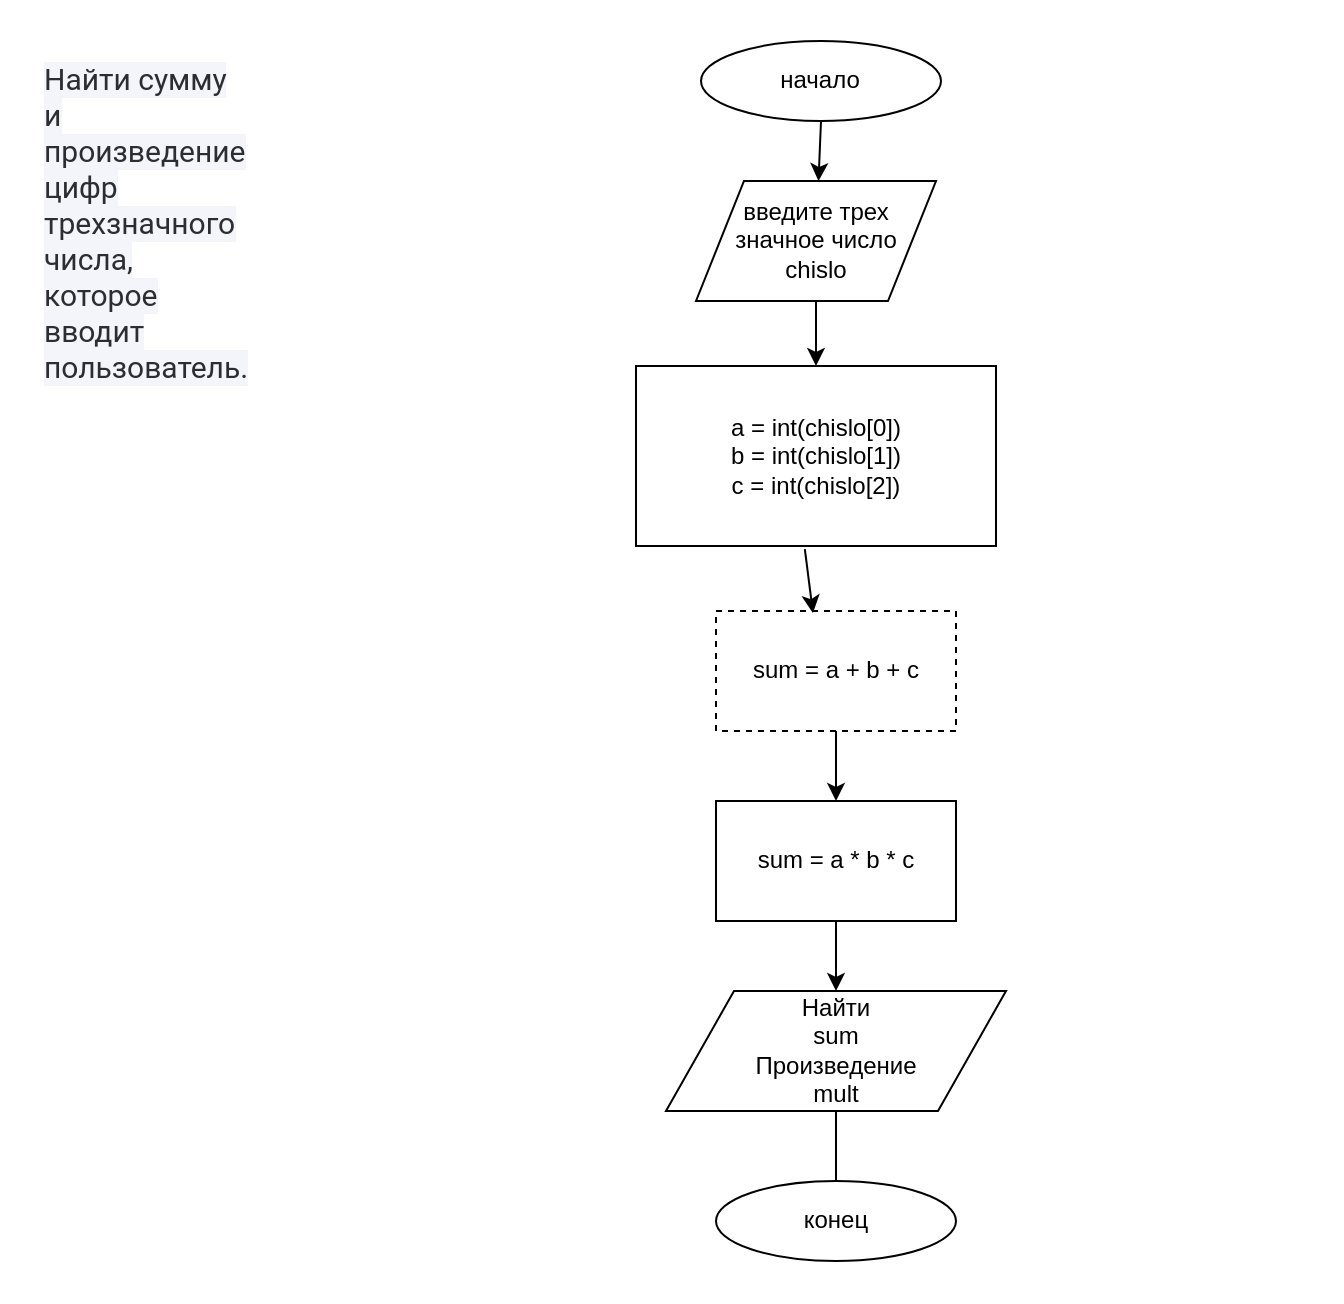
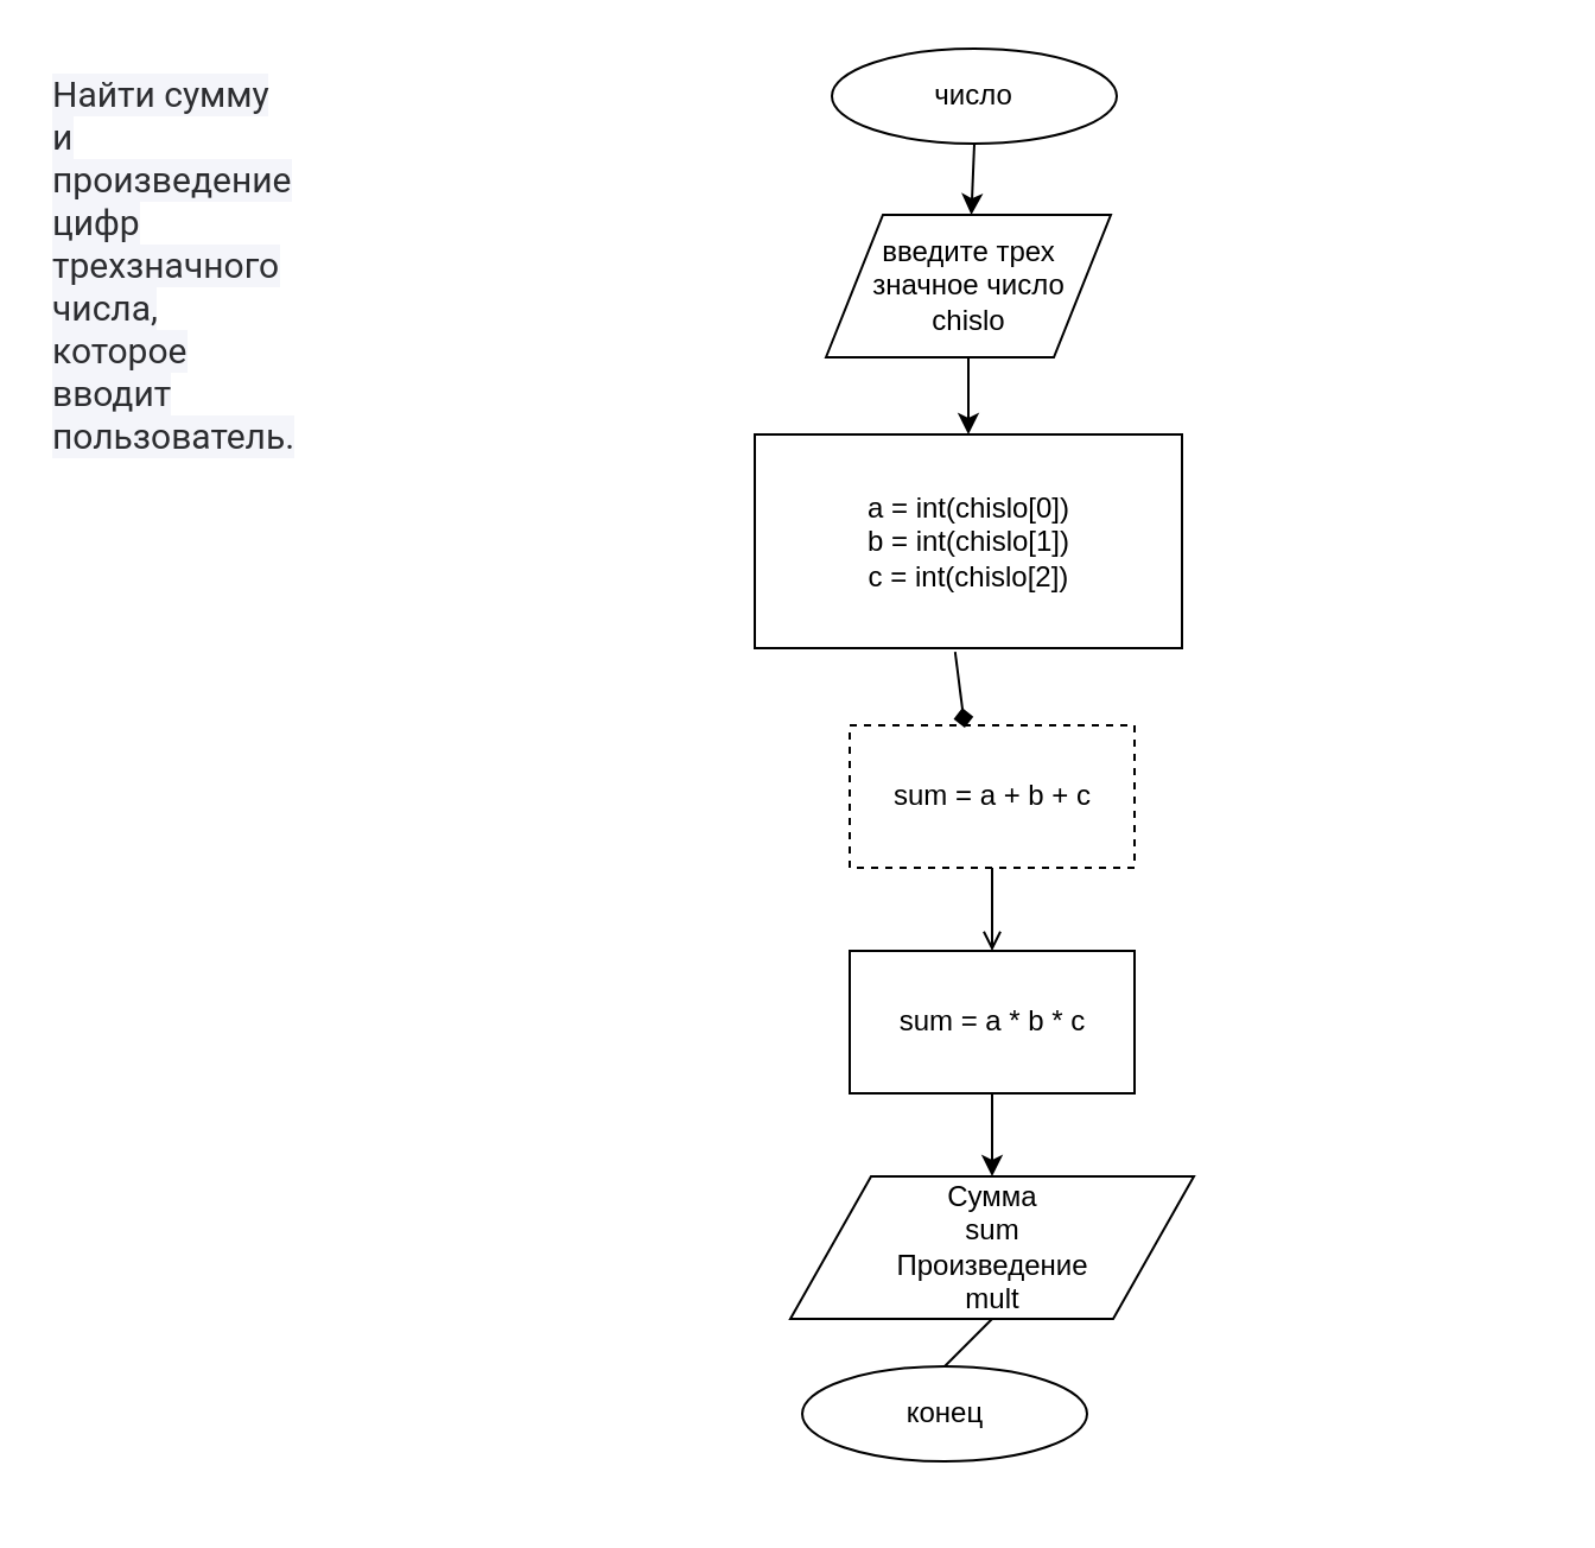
- <mxCell id="3" value="начало" style="ellipse;whiteSpace=wrap;html=1;" parent="1" vertex="1"><mxGeometry x="350" y="20" width="120" height="40" as="geometry" /></mxCell>
+ <mxCell id="3" value="число" style="ellipse;whiteSpace=wrap;html=1;" parent="1" vertex="1"><mxGeometry x="350" y="20" width="120" height="40" as="geometry" /></mxCell>
- <mxCell id="12" value="" style="endArrow=classic;html=1;exitX=0.469;exitY=1.017;exitDx=0;exitDy=0;exitPerimeter=0;entryX=0.404;entryY=0.017;entryDx=0;entryDy=0;entryPerimeter=0;" parent="1" source="7" target="8" edge="1"><mxGeometry width="50" height="50" relative="1" as="geometry"><mxPoint x="20" y="700" as="sourcePoint" /><mxPoint x="70" y="650" as="targetPoint" /></mxGeometry></mxCell>
+ <mxCell id="12" value="" style="endArrow=diamond;html=1;exitX=0.469;exitY=1.017;exitDx=0;exitDy=0;exitPerimeter=0;entryX=0.404;entryY=0.017;entryDx=0;entryDy=0;entryPerimeter=0;" parent="1" source="7" target="8" edge="1"><mxGeometry width="50" height="50" relative="1" as="geometry"><mxPoint x="20" y="700" as="sourcePoint" /><mxPoint x="70" y="650" as="targetPoint" /></mxGeometry></mxCell>
- <mxCell id="13" value="" style="endArrow=classic;html=1;exitX=0.5;exitY=1;exitDx=0;exitDy=0;" parent="1" source="8" target="9" edge="1"><mxGeometry width="50" height="50" relative="1" as="geometry"><mxPoint x="20" y="700" as="sourcePoint" /><mxPoint x="70" y="650" as="targetPoint" /></mxGeometry></mxCell>
+ <mxCell id="13" value="" style="endArrow=open;html=1;exitX=0.5;exitY=1;exitDx=0;exitDy=0;" parent="1" source="8" target="9" edge="1"><mxGeometry width="50" height="50" relative="1" as="geometry"><mxPoint x="20" y="700" as="sourcePoint" /><mxPoint x="70" y="650" as="targetPoint" /></mxGeometry></mxCell>
- <mxCell id="6" value="Найти&lt;br&gt;sum&lt;br&gt;Произведение&lt;br&gt;mult" style="shape=parallelogram;perimeter=parallelogramPerimeter;whiteSpace=wrap;html=1;" parent="1" vertex="1"><mxGeometry x="332.5" y="495" width="170" height="60" as="geometry" /></mxCell>
+ <mxCell id="6" value="Сумма&lt;br&gt;sum&lt;br&gt;Произведение&lt;br&gt;mult" style="shape=parallelogram;perimeter=parallelogramPerimeter;whiteSpace=wrap;html=1;" parent="1" vertex="1"><mxGeometry x="332.5" y="495" width="170" height="60" as="geometry" /></mxCell>
- <mxCell id="4" value="конец" style="ellipse;whiteSpace=wrap;html=1;" parent="1" vertex="1"><mxGeometry x="357.5" y="590" width="120" height="40" as="geometry" /></mxCell>
+ <mxCell id="4" value="конец" style="ellipse;whiteSpace=wrap;html=1;" parent="1" vertex="1"><mxGeometry x="337.5" y="575" width="120" height="40" as="geometry" /></mxCell>
